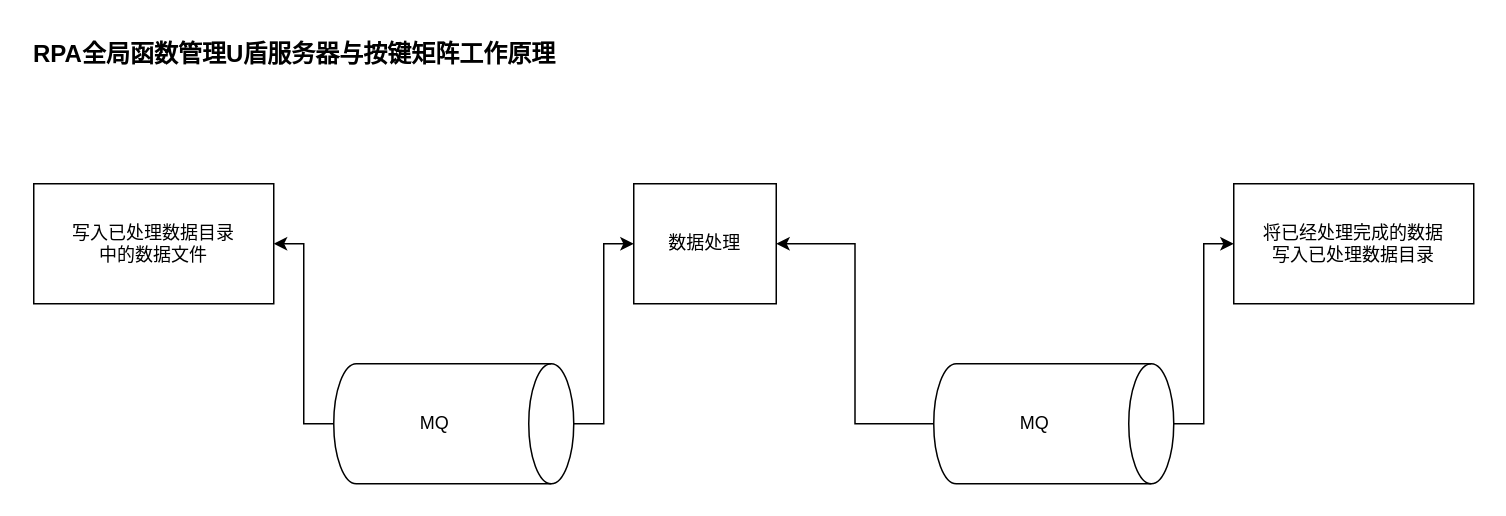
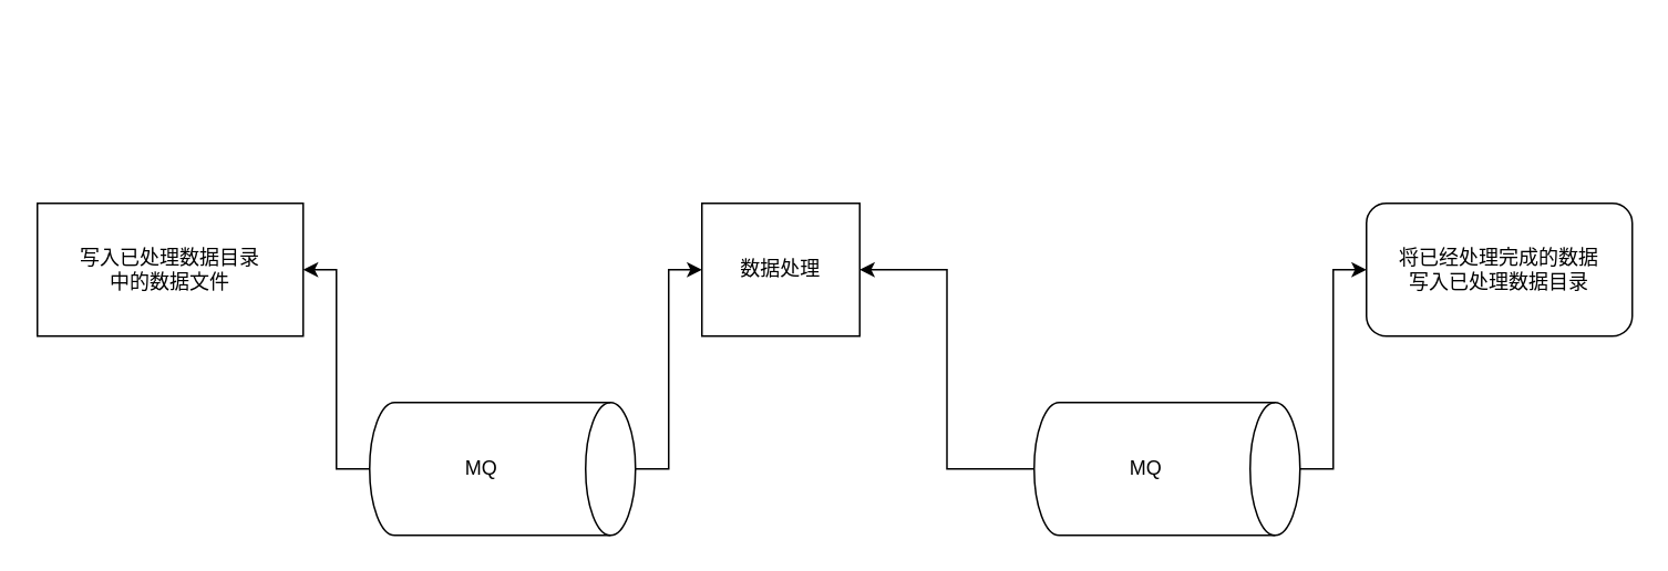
- <mxCell id="2" value="&lt;b style=&quot;font-size: 16px;&quot;&gt;RPA全局函数管理U盾服务器与按键矩阵工作原理&lt;/b&gt;" style="text;html=1;align=left;verticalAlign=middle;resizable=0;points=[];autosize=1;strokeColor=none;fillColor=none;fontSize=16;rounded=0;labelBackgroundColor=none;" parent="1" vertex="1"><mxGeometry x="20" y="20" width="370" height="30" as="geometry" /></mxCell>
- <mxCell id="9" value="将已经处理完成的数据&lt;br&gt;写入已处理数据目录" style="rounded=0;whiteSpace=wrap;html=1;" vertex="1" parent="1"><mxGeometry x="822" y="122" width="160" height="80" as="geometry" /></mxCell>
+ <mxCell id="9" value="将已经处理完成的数据&lt;br&gt;写入已处理数据目录" style="whiteSpace=wrap;html=1;rounded=1;" vertex="1" parent="1"><mxGeometry x="822" y="122" width="160" height="80" as="geometry" /></mxCell>
